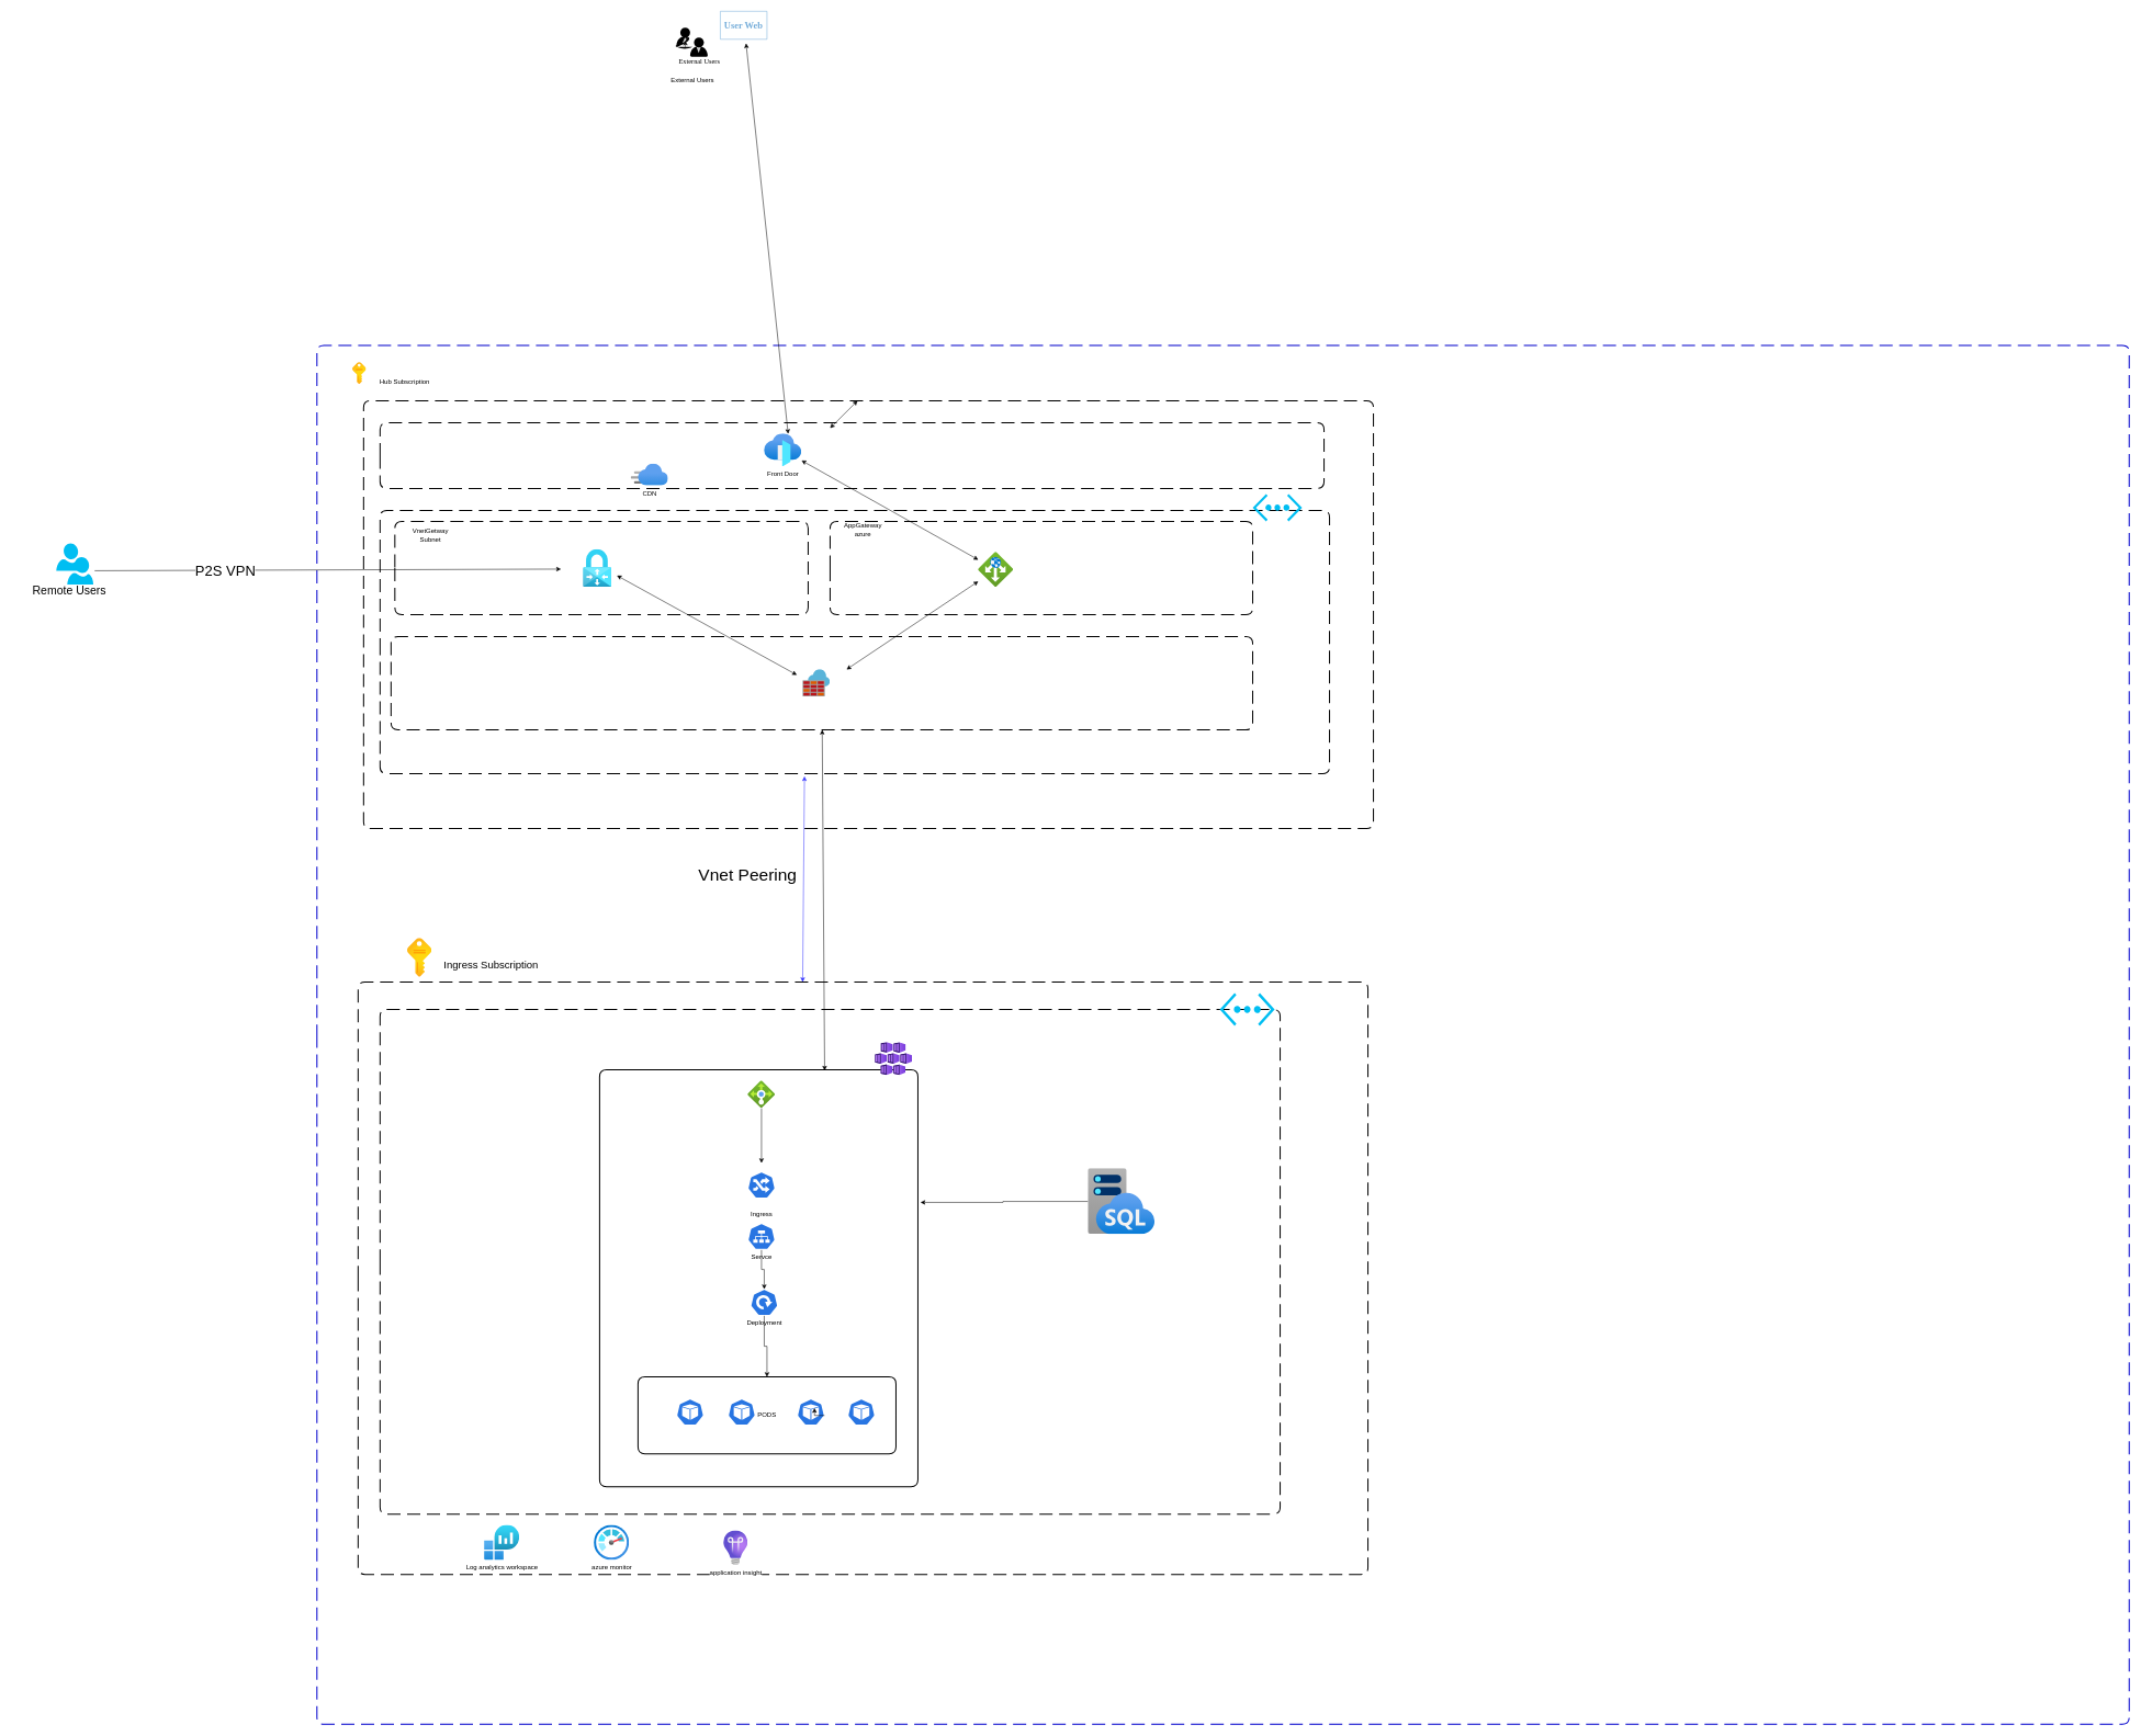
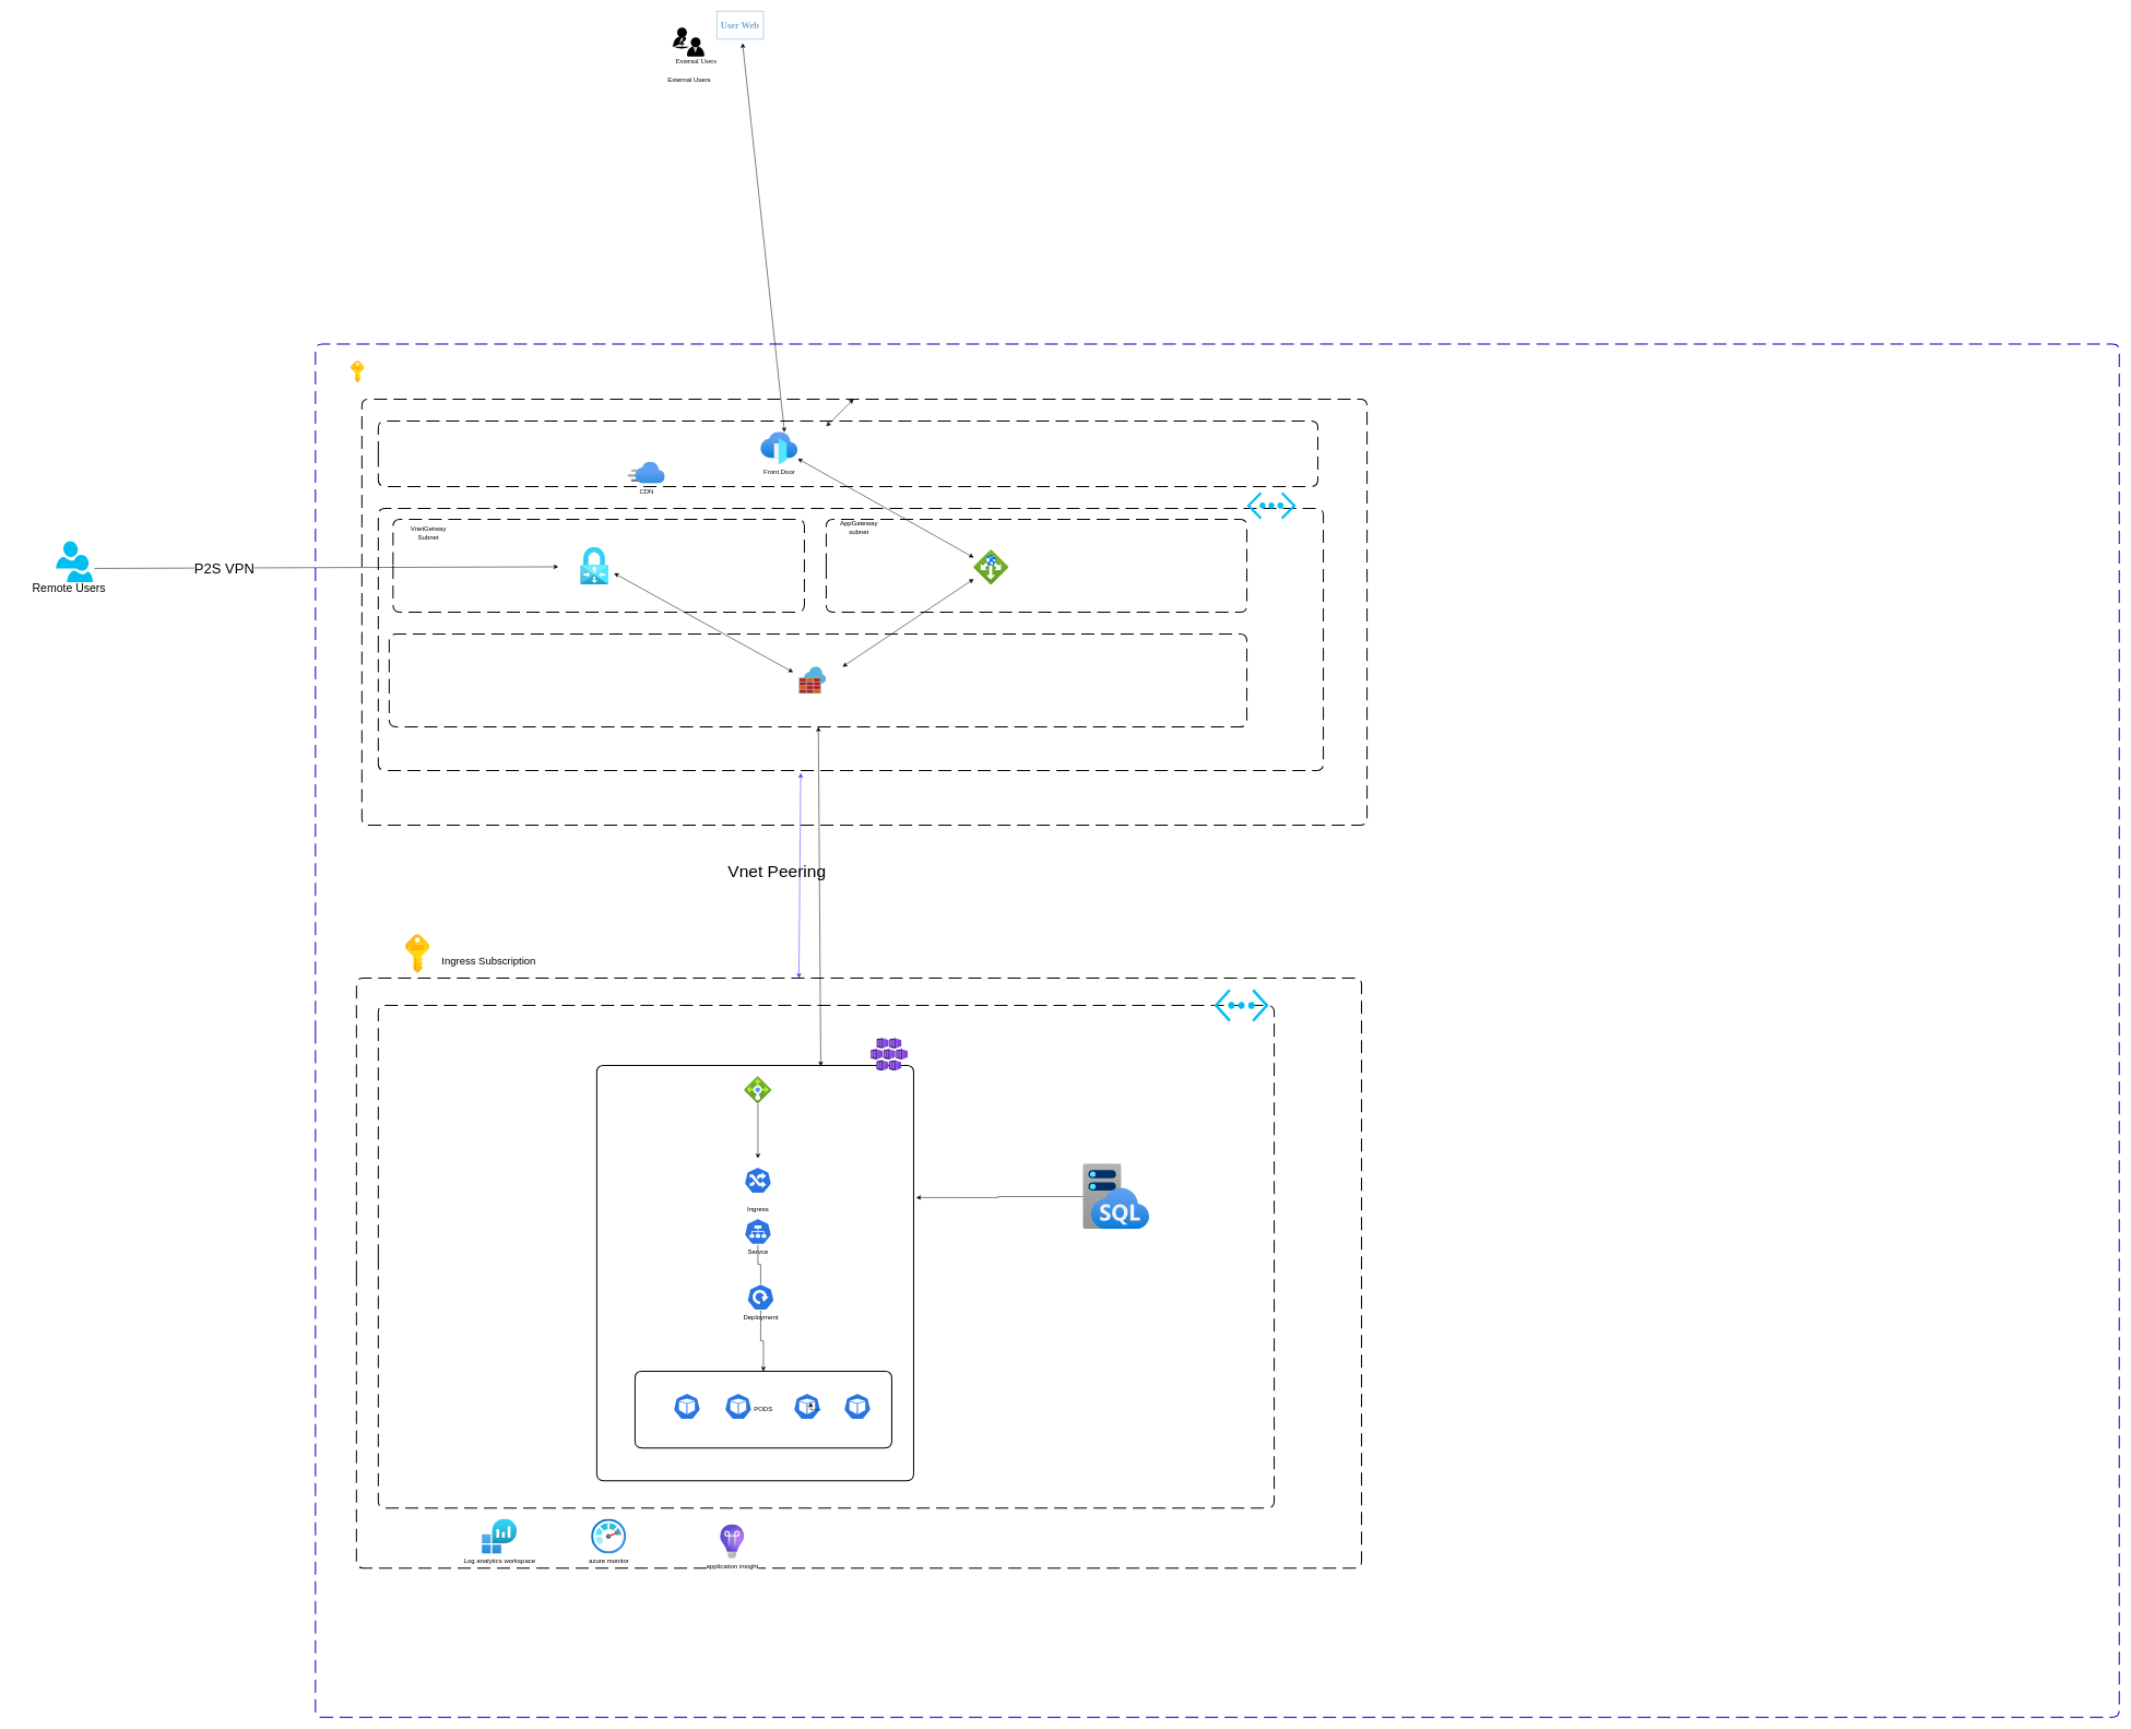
- <mxCell id="18" value="Hub Subscription" style="text;html=1;strokeColor=none;fillColor=none;align=center;verticalAlign=middle;whiteSpace=wrap;rounded=0;" vertex="1" parent="1"><mxGeometry x="672" y="680" width="130" height="30" as="geometry" /></mxCell>
- <mxCell id="32" value="AppGateway azure" style="text;html=1;strokeColor=none;fillColor=none;align=center;verticalAlign=middle;whiteSpace=wrap;rounded=0;" vertex="1" parent="1"><mxGeometry x="1542" y="950" width="60" height="30" as="geometry" /></mxCell>
+ <mxCell id="32" value="AppGateway subnet" style="text;html=1;strokeColor=none;fillColor=none;align=center;verticalAlign=middle;whiteSpace=wrap;rounded=0;" vertex="1" parent="1"><mxGeometry x="1542" y="950" width="60" height="30" as="geometry" /></mxCell>
- <mxCell id="35" value="Vnet Peering" style="text;html=1;strokeColor=none;fillColor=none;align=center;verticalAlign=middle;whiteSpace=wrap;rounded=0;fontSize=31;" vertex="1" parent="1"><mxGeometry x="1222" y="1560" width="280" height="70" as="geometry" /></mxCell>
+ <mxCell id="35" value="Vnet Peering" style="text;html=1;strokeColor=none;fillColor=none;align=center;verticalAlign=middle;whiteSpace=wrap;rounded=0;fontSize=31;" vertex="1" parent="1"><mxGeometry x="1282" y="1560" width="280" height="70" as="geometry" /></mxCell>
- <mxCell id="59" style="edgeStyle=orthogonalEdgeStyle;rounded=0;orthogonalLoop=1;jettySize=auto;html=1;exitX=0.5;exitY=1;exitDx=0;exitDy=0;exitPerimeter=0;entryX=0.5;entryY=0;entryDx=0;entryDy=0;entryPerimeter=0;" edge="1" parent="1" source="60" target="62"><mxGeometry relative="1" as="geometry" /></mxCell>
+ <mxCell id="59" style="edgeStyle=orthogonalEdgeStyle;rounded=0;orthogonalLoop=1;jettySize=auto;html=1;exitX=0.5;exitY=1;exitDx=0;exitDy=0;exitPerimeter=0;entryX=0.5;entryY=0;entryDx=0;entryDy=0;entryPerimeter=0;endArrow=none;" edge="1" parent="1" source="60" target="62"><mxGeometry relative="1" as="geometry" /></mxCell>
